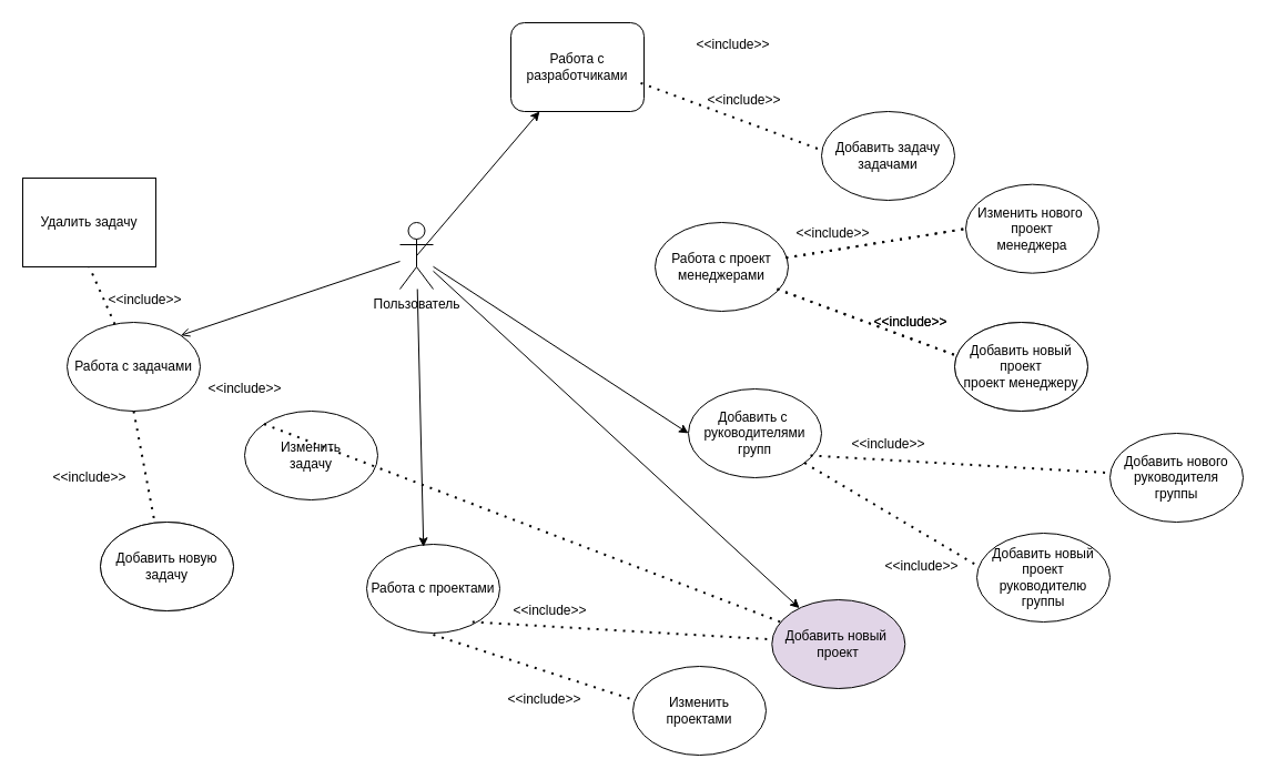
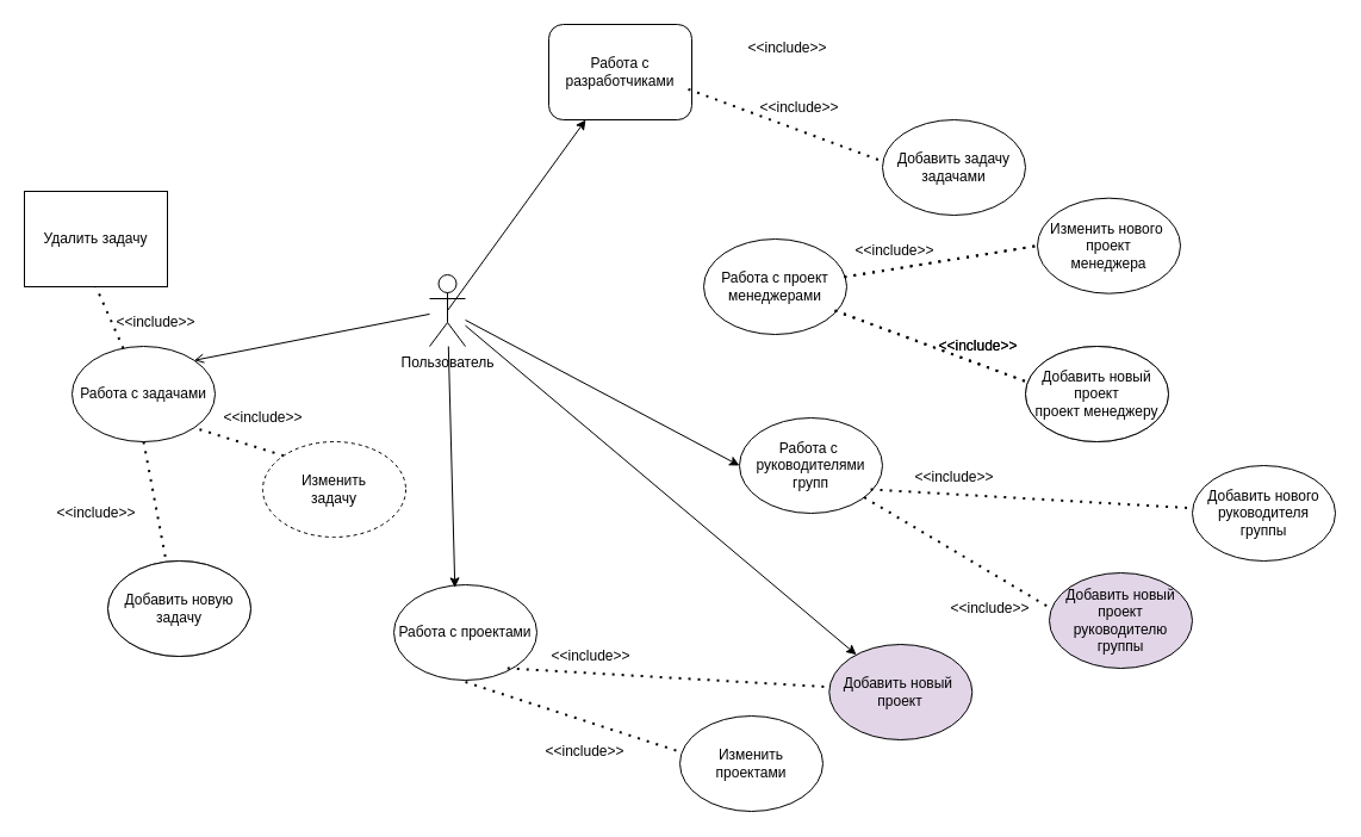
- <mxCell id="2" value="Пользователь" style="shape=umlActor;verticalLabelPosition=bottom;verticalAlign=top;html=1;outlineConnect=0;" vertex="1" parent="1"><mxGeometry x="360" y="200" width="30" height="60" as="geometry" /></mxCell>
+ <mxCell id="2" value="Пользователь" style="shape=umlActor;verticalLabelPosition=bottom;verticalAlign=top;html=1;outlineConnect=0;" vertex="1" parent="1"><mxGeometry x="360" y="230" width="30" height="60" as="geometry" /></mxCell>
- <mxCell id="5" value="Добавить с&amp;nbsp;&lt;br&gt;руководителями&lt;br&gt;групп" style="ellipse;whiteSpace=wrap;html=1;" vertex="1" parent="1"><mxGeometry x="620" y="350" width="120" height="80" as="geometry" /></mxCell>
+ <mxCell id="5" value="Работа с&amp;nbsp;&lt;br&gt;руководителями&lt;br&gt;групп" style="ellipse;whiteSpace=wrap;html=1;" vertex="1" parent="1"><mxGeometry x="620" y="350" width="120" height="80" as="geometry" /></mxCell>
- <mxCell id="44" value="Изменить&lt;br&gt;задачу" style="ellipse;whiteSpace=wrap;html=1;" vertex="1" parent="1"><mxGeometry x="220" y="370" width="120" height="80" as="geometry" /></mxCell>
+ <mxCell id="44" value="Изменить&lt;br&gt;задачу" style="ellipse;whiteSpace=wrap;html=1;dashed=1;" vertex="1" parent="1"><mxGeometry x="220" y="370" width="120" height="80" as="geometry" /></mxCell>
- <mxCell id="45" value="" style="endArrow=none;dashed=1;html=1;dashPattern=1 3;strokeWidth=2;exitX=0;exitY=0;exitDx=0;exitDy=0;" edge="1" parent="1" source="44" target="35"><mxGeometry width="50" height="50" relative="1" as="geometry"><mxPoint x="360" y="540" as="sourcePoint" /><mxPoint x="410" y="490" as="targetPoint" /></mxGeometry></mxCell>
+ <mxCell id="45" value="" style="endArrow=none;dashed=1;html=1;dashPattern=1 3;strokeWidth=2;entryX=1;entryY=1;entryDx=0;entryDy=0;exitX=0;exitY=0;exitDx=0;exitDy=0;" edge="1" parent="1" source="44" target="6"><mxGeometry width="50" height="50" relative="1" as="geometry"><mxPoint x="360" y="540" as="sourcePoint" /><mxPoint x="410" y="490" as="targetPoint" /></mxGeometry></mxCell>
- <mxCell id="26" value="Добавить новый&lt;br&gt;проект&lt;br&gt;руководителю&lt;br&gt;группы" style="ellipse;whiteSpace=wrap;html=1;" vertex="1" parent="1"><mxGeometry x="880" y="480" width="120" height="80" as="geometry" /></mxCell>
+ <mxCell id="26" value="Добавить новый&lt;br&gt;проект&lt;br&gt;руководителю&lt;br&gt;группы" style="ellipse;whiteSpace=wrap;html=1;fillColor=#e1d5e7;" vertex="1" parent="1"><mxGeometry x="880" y="480" width="120" height="80" as="geometry" /></mxCell>
